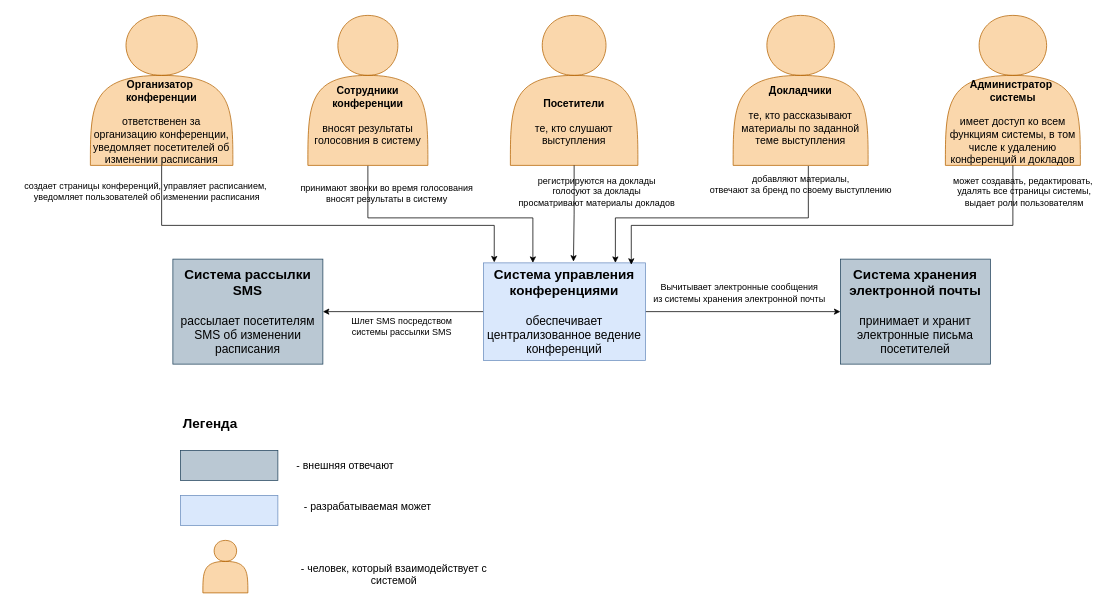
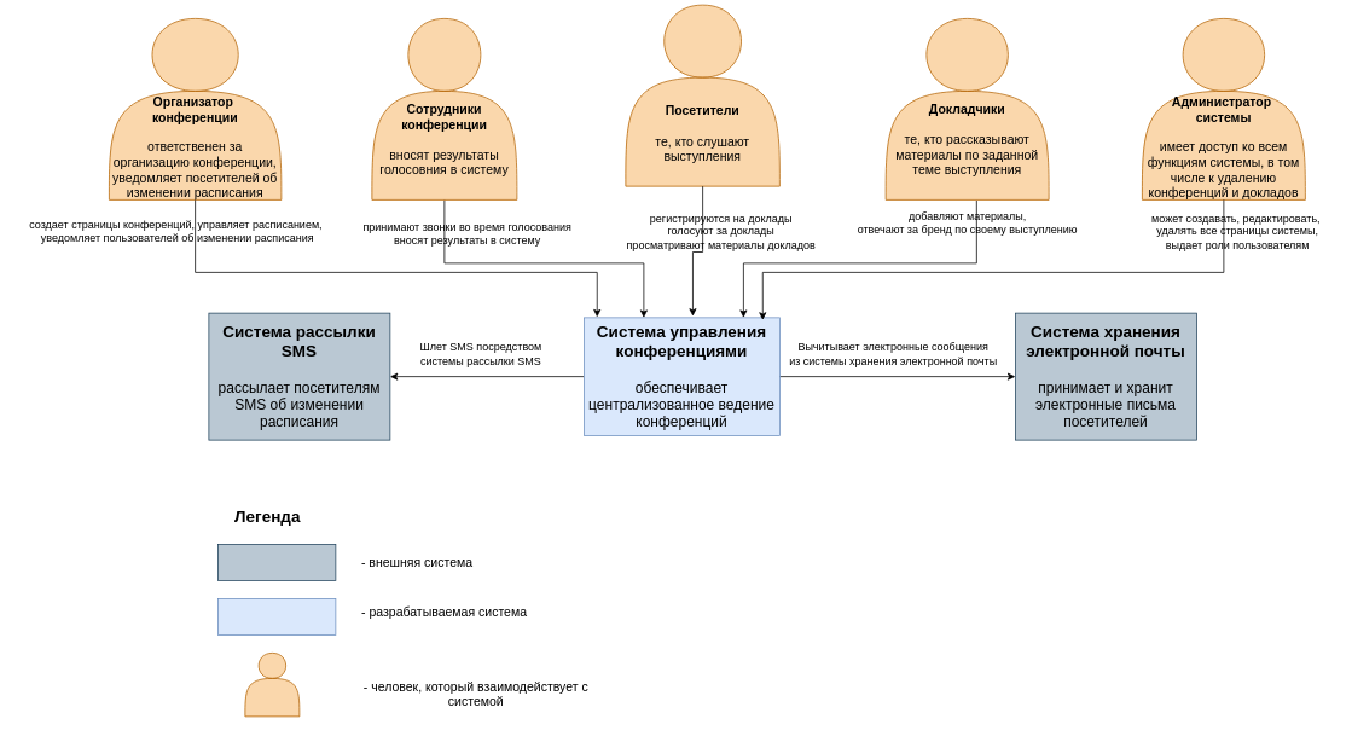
- <mxCell id="7" value="&lt;font style=&quot;font-size: 14px;&quot;&gt;&lt;br&gt;&lt;br&gt;&lt;br&gt;&lt;br&gt;&lt;br&gt;&lt;b&gt;Посетители&lt;/b&gt;&lt;br&gt;&lt;br&gt;те, кто слушают выступления&lt;br&gt;&lt;/font&gt;" style="shape=actor;whiteSpace=wrap;html=1;fillColor=#fad7ac;strokeColor=#b46504;" parent="1" vertex="1"><mxGeometry x="680" width="170" height="200" as="geometry" y="20" /></mxCell>
+ <mxCell id="7" value="&lt;font style=&quot;font-size: 14px;&quot;&gt;&lt;br&gt;&lt;br&gt;&lt;br&gt;&lt;br&gt;&lt;br&gt;&lt;b&gt;Посетители&lt;/b&gt;&lt;br&gt;&lt;br&gt;те, кто слушают выступления&lt;br&gt;&lt;/font&gt;" style="shape=actor;whiteSpace=wrap;html=1;fillColor=#fad7ac;strokeColor=#b46504;" parent="1" vertex="1"><mxGeometry x="690" y="5" width="170" height="200" as="geometry" /></mxCell>
- <mxCell id="12" value="Шлет SMS посредством &lt;br&gt;системы рассылки SMS" style="text;html=1;align=center;verticalAlign=middle;resizable=0;points=[];autosize=1;strokeColor=none;fillColor=none;" parent="1" vertex="1"><mxGeometry x="455" y="415" width="160" height="40" as="geometry" /></mxCell>
+ <mxCell id="12" value="Шлет SMS посредством &lt;br&gt;системы рассылки SMS" style="text;html=1;align=center;verticalAlign=middle;resizable=0;points=[];autosize=1;strokeColor=none;fillColor=none;" parent="1" vertex="1"><mxGeometry x="450" y="370" width="160" height="40" as="geometry" /></mxCell>
- <mxCell id="18" value="&lt;font style=&quot;font-size: 18px;&quot;&gt;&lt;b&gt;Легенда&lt;/b&gt;&lt;/font&gt;" style="text;html=1;strokeColor=none;fillColor=none;align=center;verticalAlign=middle;whiteSpace=wrap;rounded=0;" parent="1" vertex="1"><mxGeometry x="250" y="550" width="60" height="30" as="geometry" /></mxCell>
+ <mxCell id="18" value="&lt;font style=&quot;font-size: 18px;&quot;&gt;&lt;b&gt;Легенда&lt;/b&gt;&lt;/font&gt;" style="text;html=1;strokeColor=none;fillColor=none;align=center;verticalAlign=middle;whiteSpace=wrap;rounded=0;" parent="1" vertex="1"><mxGeometry x="265" y="555" width="60" height="30" as="geometry" /></mxCell>
- <mxCell id="21" value="&lt;font style=&quot;font-size: 14px;&quot;&gt;- внешняя отвечают&lt;/font&gt;" style="text;html=1;strokeColor=none;fillColor=none;align=center;verticalAlign=middle;whiteSpace=wrap;rounded=0;" parent="1" vertex="1"><mxGeometry x="380" y="605" width="160" height="30" as="geometry" /></mxCell>
+ <mxCell id="21" value="&lt;font style=&quot;font-size: 14px;&quot;&gt;- внешняя система&lt;/font&gt;" style="text;html=1;strokeColor=none;fillColor=none;align=center;verticalAlign=middle;whiteSpace=wrap;rounded=0;" parent="1" vertex="1"><mxGeometry x="380" y="605" width="160" height="30" as="geometry" /></mxCell>
- <mxCell id="22" value="&lt;font style=&quot;font-size: 14px;&quot;&gt;- разрабатываемая может&lt;/font&gt;" style="text;html=1;strokeColor=none;fillColor=none;align=center;verticalAlign=middle;whiteSpace=wrap;rounded=0;" parent="1" vertex="1"><mxGeometry x="380" y="660" width="220" height="30" as="geometry" /></mxCell>
+ <mxCell id="22" value="&lt;font style=&quot;font-size: 14px;&quot;&gt;- разрабатываемая система&lt;/font&gt;" style="text;html=1;strokeColor=none;fillColor=none;align=center;verticalAlign=middle;whiteSpace=wrap;rounded=0;" parent="1" vertex="1"><mxGeometry x="380" y="660" width="220" height="30" as="geometry" /></mxCell>
